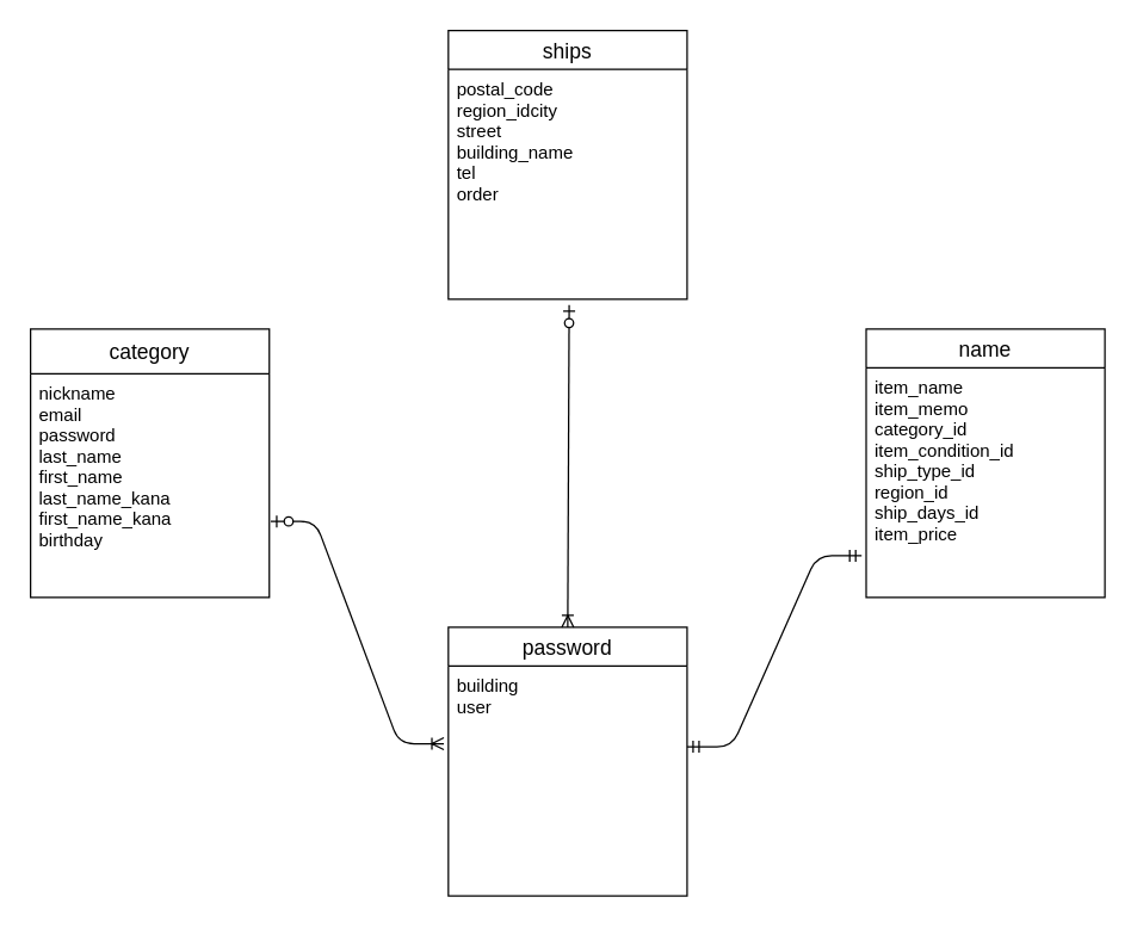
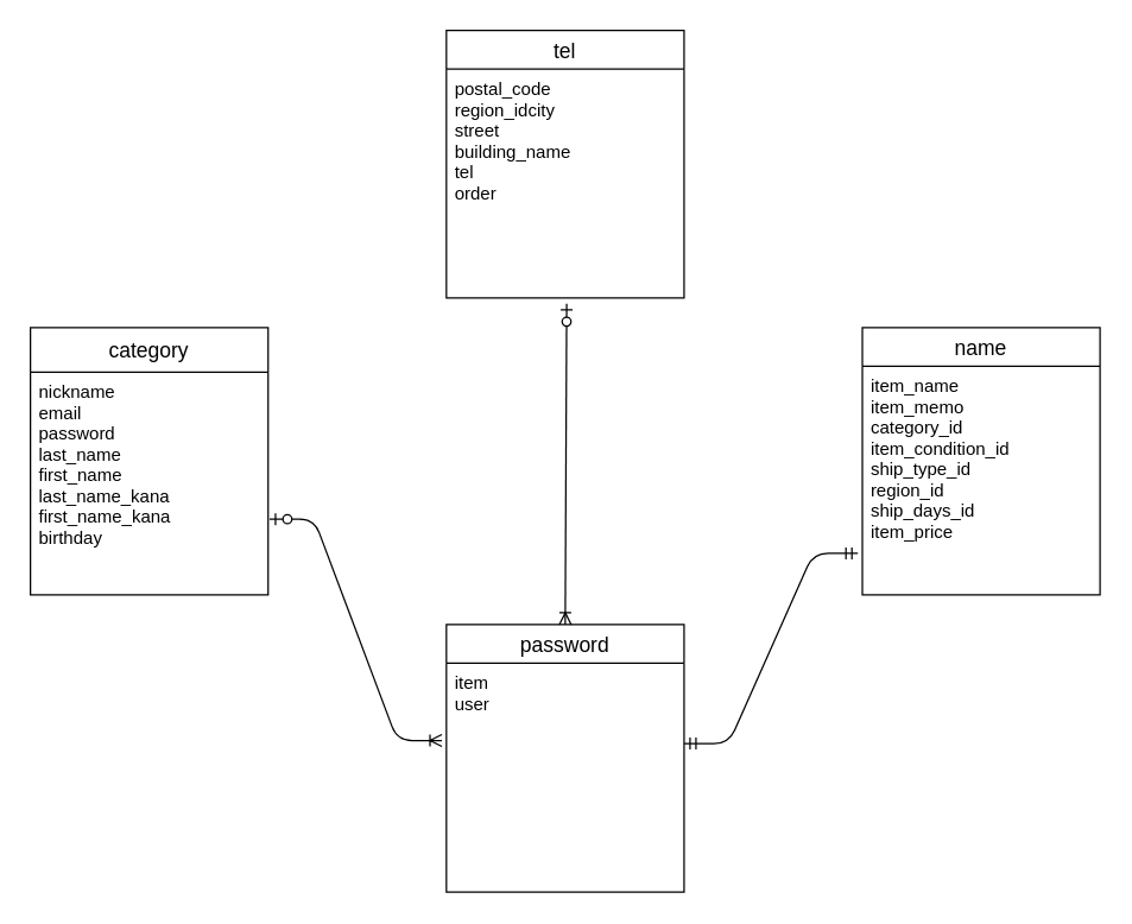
- <mxCell id="8" value="ships" style="swimlane;fontStyle=0;childLayout=stackLayout;horizontal=1;startSize=26;horizontalStack=0;resizeParent=1;resizeParentMax=0;resizeLast=0;collapsible=1;marginBottom=0;align=center;fontSize=14;" parent="1" vertex="1"><mxGeometry x="300" y="20" width="160" height="180" as="geometry" /></mxCell>
+ <mxCell id="8" value="tel" style="swimlane;fontStyle=0;childLayout=stackLayout;horizontal=1;startSize=26;horizontalStack=0;resizeParent=1;resizeParentMax=0;resizeLast=0;collapsible=1;marginBottom=0;align=center;fontSize=14;" parent="1" vertex="1"><mxGeometry x="300" y="20" width="160" height="180" as="geometry" /></mxCell>
- <mxCell id="7" value="building&#10;user" style="text;strokeColor=none;fillColor=none;spacingLeft=4;spacingRight=4;overflow=hidden;rotatable=0;points=[[0,0.5],[1,0.5]];portConstraint=eastwest;fontSize=12;" parent="6" vertex="1"><mxGeometry y="26" width="160" height="154" as="geometry" /></mxCell>
+ <mxCell id="7" value="item&#10;user" style="text;strokeColor=none;fillColor=none;spacingLeft=4;spacingRight=4;overflow=hidden;rotatable=0;points=[[0,0.5],[1,0.5]];portConstraint=eastwest;fontSize=12;" parent="6" vertex="1"><mxGeometry y="26" width="160" height="154" as="geometry" /></mxCell>
